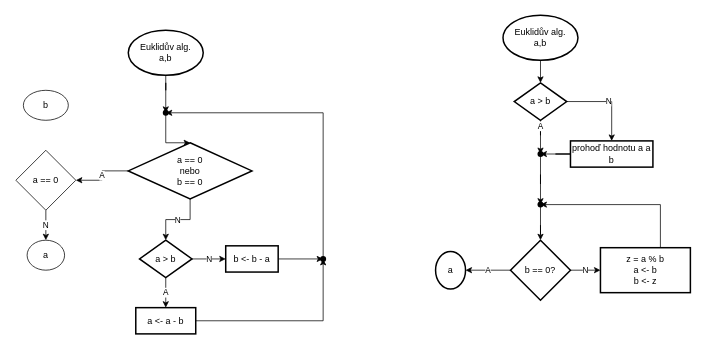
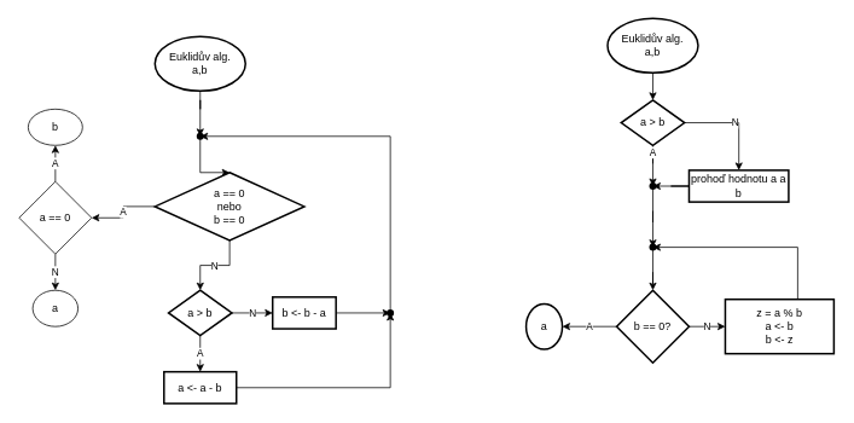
+ <mxCell id="12" value="A" style="edgeStyle=orthogonalEdgeStyle;rounded=0;orthogonalLoop=1;jettySize=auto;html=1;" edge="1" parent="1" source="14" target="15"><mxGeometry relative="1" as="geometry" /></mxCell>
